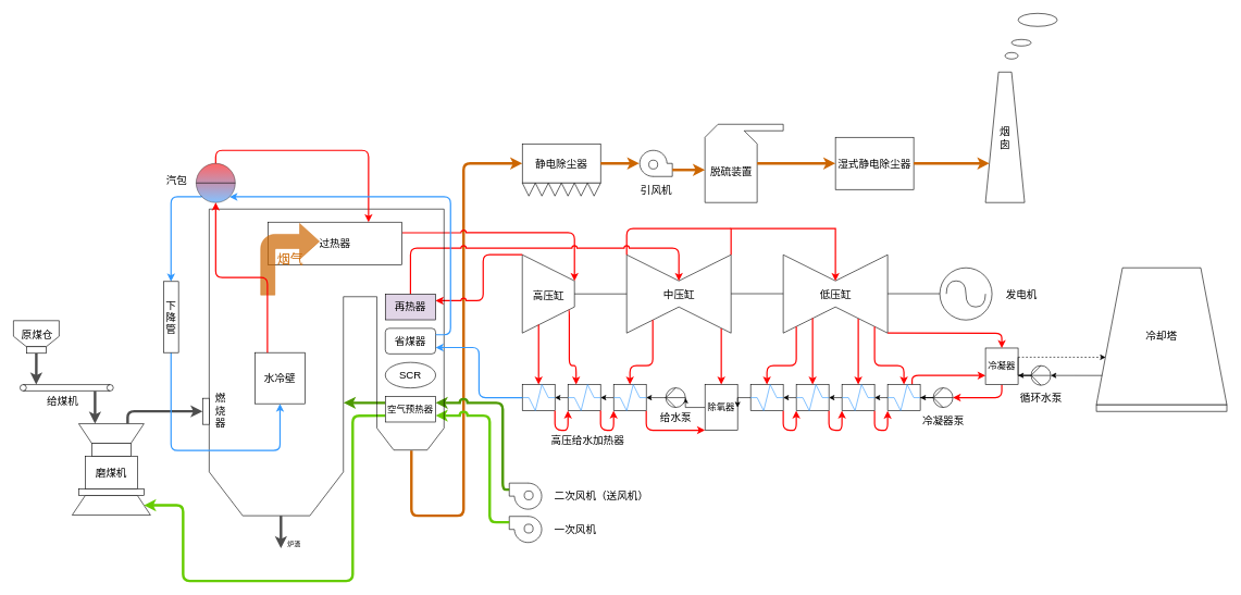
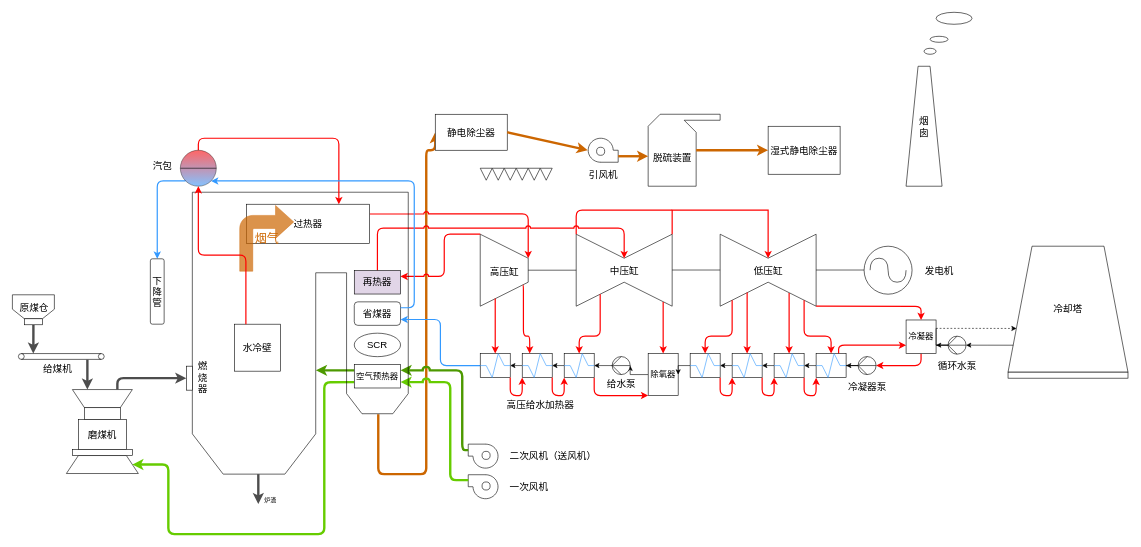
- <mxCell id="47" value="&lt;font style=&quot;font-size: 16px;&quot;&gt;静电除尘器&lt;/font&gt;" style="rounded=0;whiteSpace=wrap;html=1;" parent="1" vertex="1"><mxGeometry x="800" y="220" width="120" height="60" as="geometry" /></mxCell>
+ <mxCell id="47" value="&lt;font style=&quot;font-size: 16px;&quot;&gt;静电除尘器&lt;/font&gt;" style="rounded=0;whiteSpace=wrap;html=1;" parent="1" vertex="1"><mxGeometry x="725" y="190" width="120" height="60" as="geometry" /></mxCell>
- <mxCell id="76" value="" style="endArrow=classic;html=1;rounded=0;strokeWidth=4;strokeColor=#CC6600;entryX=0;entryY=0.75;entryDx=0;entryDy=0;exitX=1;exitY=0.5;exitDx=0;exitDy=0;" parent="1" source="69" target="70" edge="1"><mxGeometry width="50" height="50" relative="1" as="geometry"><mxPoint x="1170" y="260" as="sourcePoint" /><mxPoint x="1290" y="260" as="targetPoint" /></mxGeometry></mxCell>
- <mxCell id="208" value="&lt;font style=&quot;font-size: 16px;&quot;&gt;下&lt;br&gt;降&lt;br&gt;管&lt;/font&gt;" style="rounded=0;whiteSpace=wrap;html=1;" parent="1" vertex="1"><mxGeometry x="250" y="431" width="23" height="109" as="geometry" /></mxCell>
+ <mxCell id="208" value="&lt;font style=&quot;font-size: 16px;&quot;&gt;下&lt;br&gt;降&lt;br&gt;管&lt;/font&gt;" style="whiteSpace=wrap;html=1;rounded=1;" parent="1" vertex="1"><mxGeometry x="250" y="431" width="23" height="109" as="geometry" /></mxCell>
- <mxCell id="207" style="edgeStyle=orthogonalEdgeStyle;rounded=1;orthogonalLoop=1;jettySize=auto;html=1;exitX=0.5;exitY=1;exitDx=0;exitDy=0;entryX=0.5;entryY=1;entryDx=0;entryDy=0;strokeWidth=2;curved=0;strokeColor=#3399FF;" parent="1" source="208" target="123" edge="1"><mxGeometry relative="1" as="geometry"><Array as="points"><mxPoint x="261" y="690" /><mxPoint x="429" y="690" /></Array></mxGeometry></mxCell>
